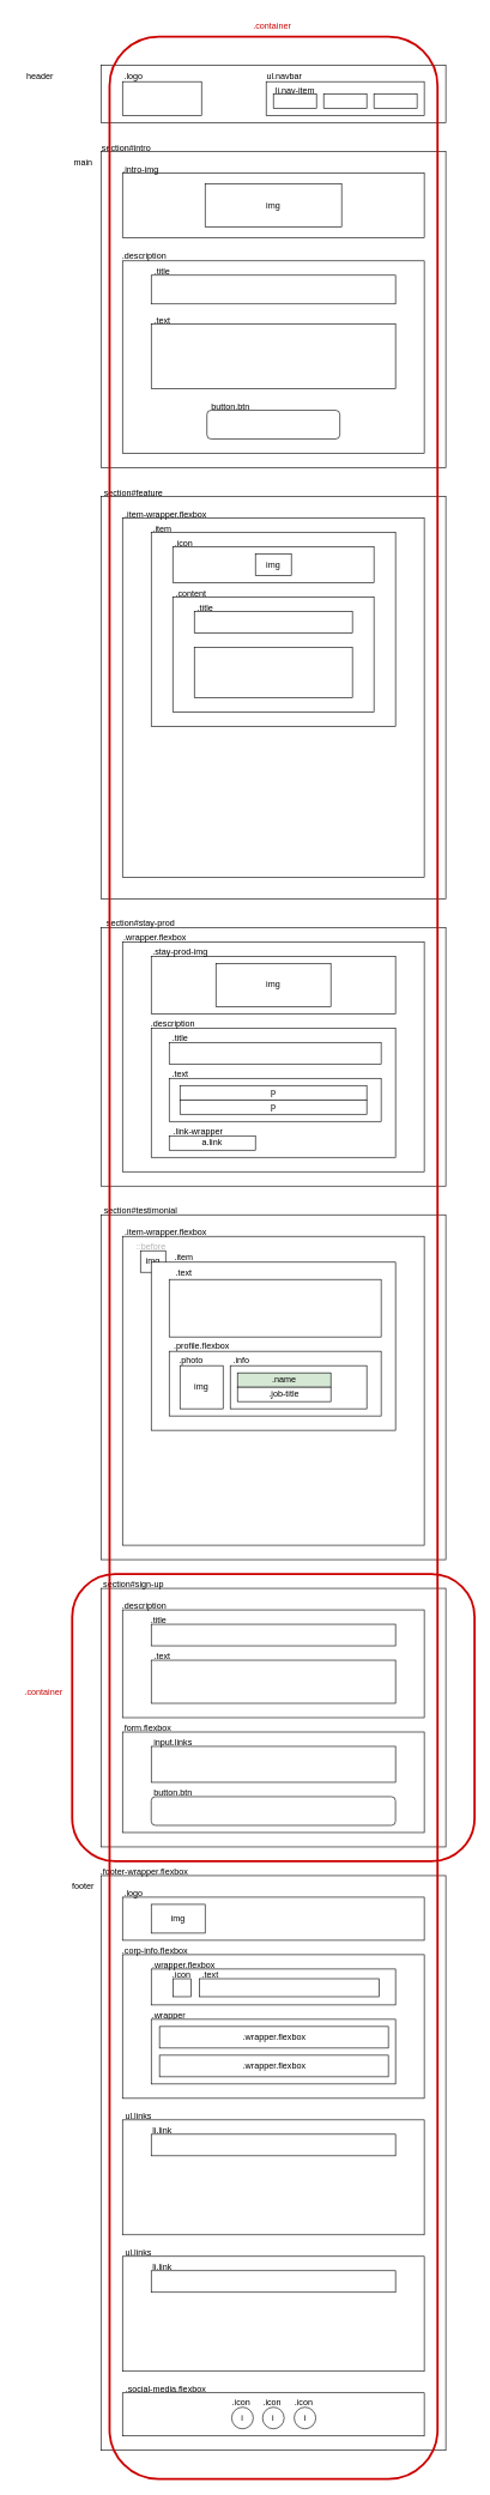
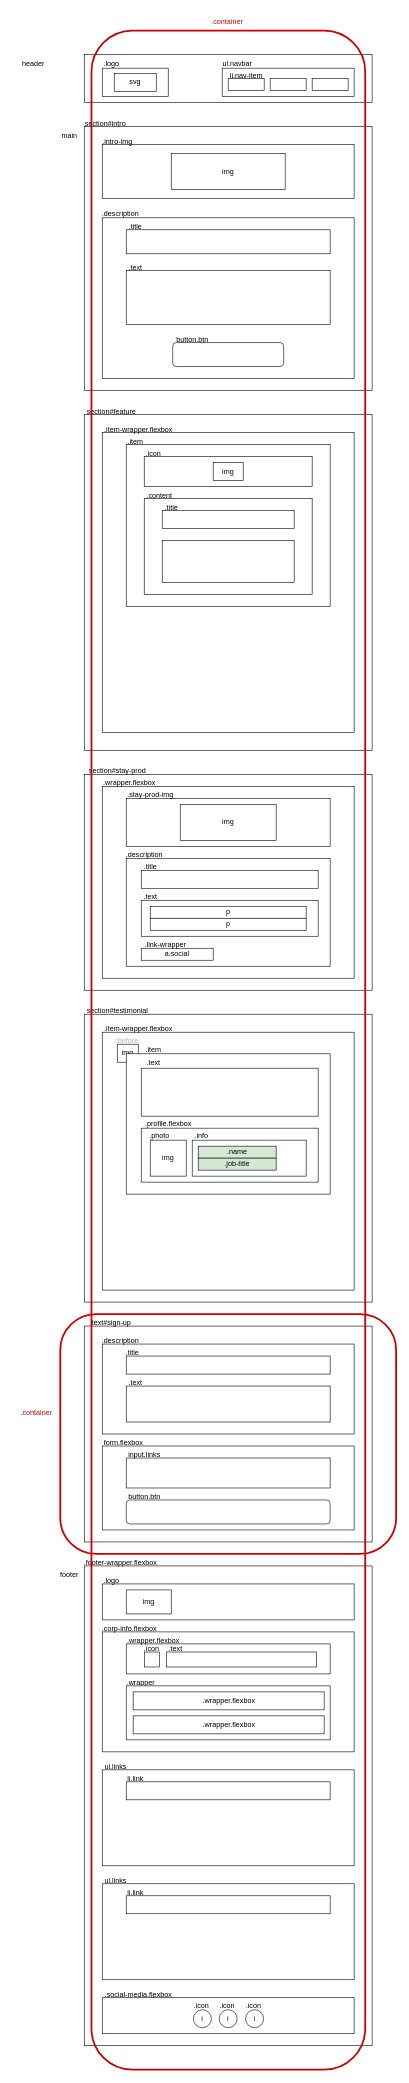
+ <mxCell id="11" value="svg" style="rounded=0;whiteSpace=wrap;html=1;" parent="1" vertex="1"><mxGeometry x="190" y="121.25" width="70" height="30" as="geometry" /></mxCell>
- <mxCell id="54" value="a.link" style="rounded=0;whiteSpace=wrap;html=1;" parent="1" vertex="1"><mxGeometry x="235" y="1580" width="120" height="20" as="geometry" /></mxCell>
+ <mxCell id="54" value="a.social" style="rounded=0;whiteSpace=wrap;html=1;" parent="1" vertex="1"><mxGeometry x="235" y="1580" width="120" height="20" as="geometry" /></mxCell>
- <mxCell id="70" value=".job-title" style="rounded=0;whiteSpace=wrap;html=1;" parent="1" vertex="1"><mxGeometry x="330" y="1930" width="130" height="20" as="geometry" /></mxCell>
+ <mxCell id="70" value=".job-title" style="rounded=0;whiteSpace=wrap;html=1;fillColor=#d5e8d4;" parent="1" vertex="1"><mxGeometry x="330" y="1930" width="130" height="20" as="geometry" /></mxCell>
- <mxCell id="74" value="section#sign-up" style="text;html=1;align=center;verticalAlign=middle;resizable=0;points=[];autosize=1;strokeColor=none;fillColor=none;" parent="1" vertex="1"><mxGeometry x="130" y="2190" width="110" height="30" as="geometry" /></mxCell>
+ <mxCell id="74" value="text#sign-up" style="text;html=1;align=center;verticalAlign=middle;resizable=0;points=[];autosize=1;strokeColor=none;fillColor=none;" parent="1" vertex="1"><mxGeometry x="130" y="2190" width="110" height="30" as="geometry" /></mxCell>
